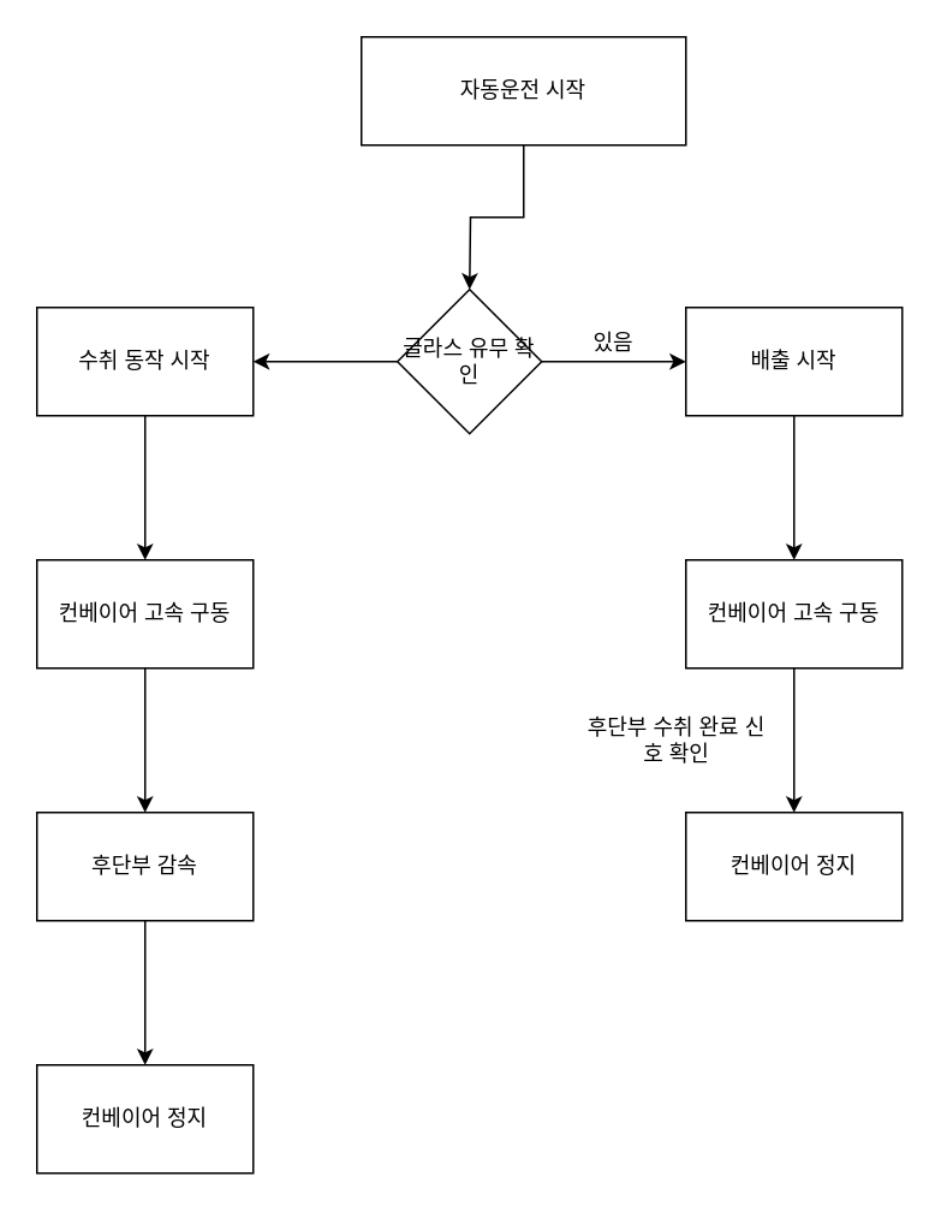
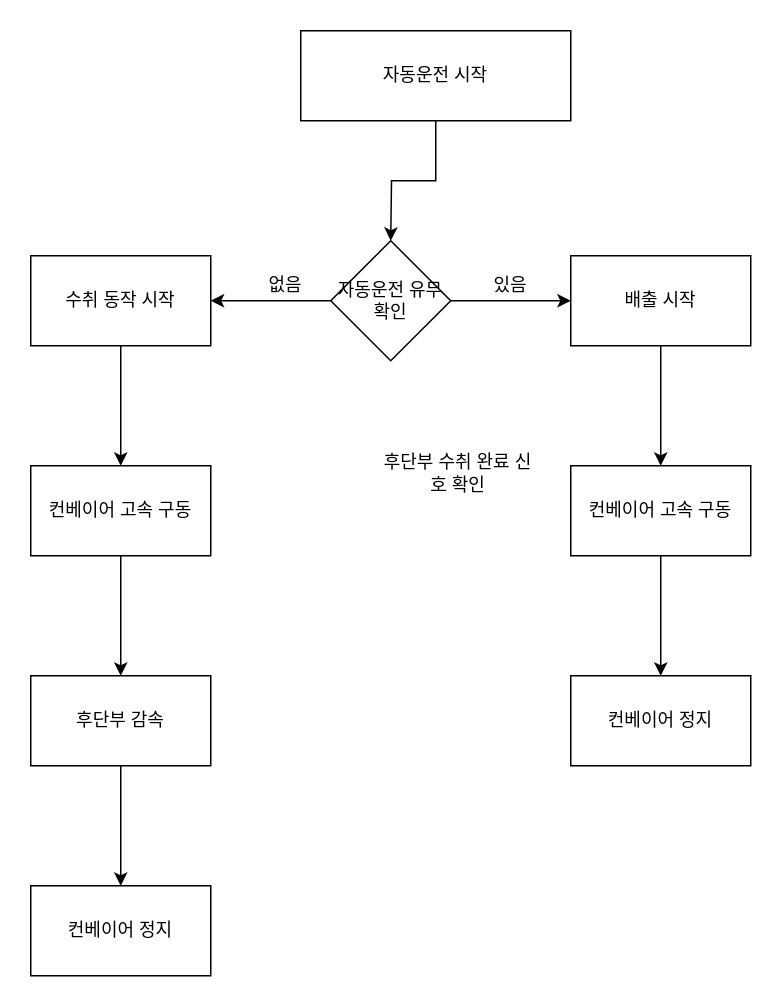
+ <mxCell id="9" value="없음" style="text;html=1;strokeColor=none;fillColor=none;align=center;verticalAlign=middle;whiteSpace=wrap;rounded=0;" parent="1" vertex="1"><mxGeometry x="170" y="180" width="40" height="20" as="geometry" /></mxCell>
- <mxCell id="6" value="글라스 유무 확인" style="rhombus;whiteSpace=wrap;html=1;" parent="1" vertex="1"><mxGeometry x="220" y="160" width="80" height="80" as="geometry" /></mxCell>
+ <mxCell id="6" value="자동운전 유무 확인" style="rhombus;whiteSpace=wrap;html=1;" parent="1" vertex="1"><mxGeometry x="220" y="160" width="80" height="80" as="geometry" /></mxCell>
- <mxCell id="21" value="후단부 수취 완료 신호 확인" style="text;html=1;strokeColor=none;fillColor=none;align=center;verticalAlign=middle;whiteSpace=wrap;rounded=0;" parent="1" vertex="1"><mxGeometry x="320" y="400" width="110" height="20" as="geometry" /></mxCell>
+ <mxCell id="21" value="후단부 수취 완료 신호 확인" style="text;html=1;strokeColor=none;fillColor=none;align=center;verticalAlign=middle;whiteSpace=wrap;rounded=0;" parent="1" vertex="1"><mxGeometry x="250" y="305" width="110" height="20" as="geometry" /></mxCell>
